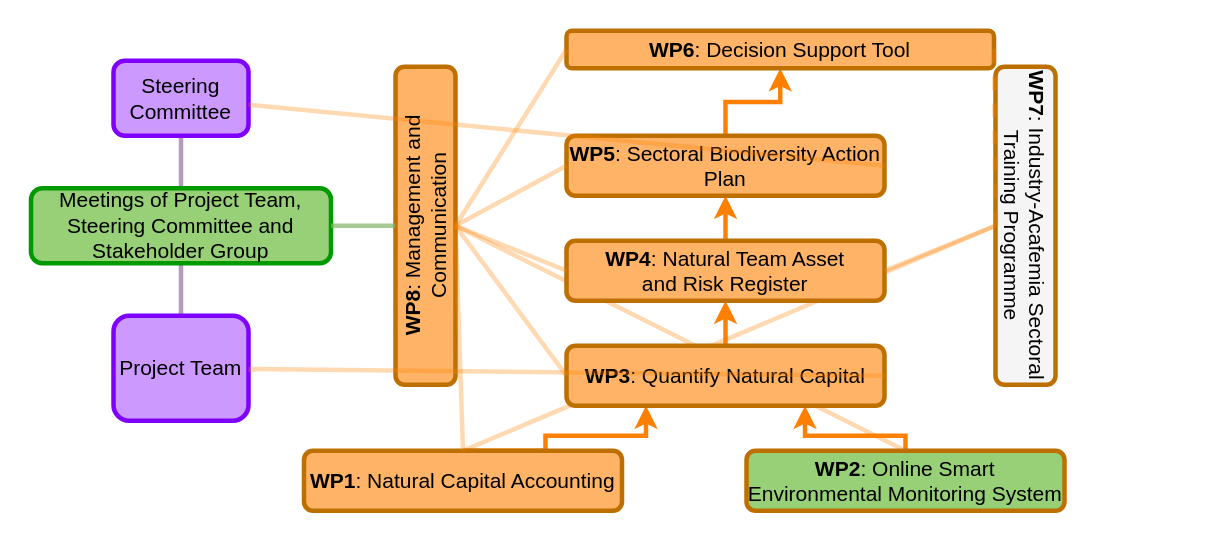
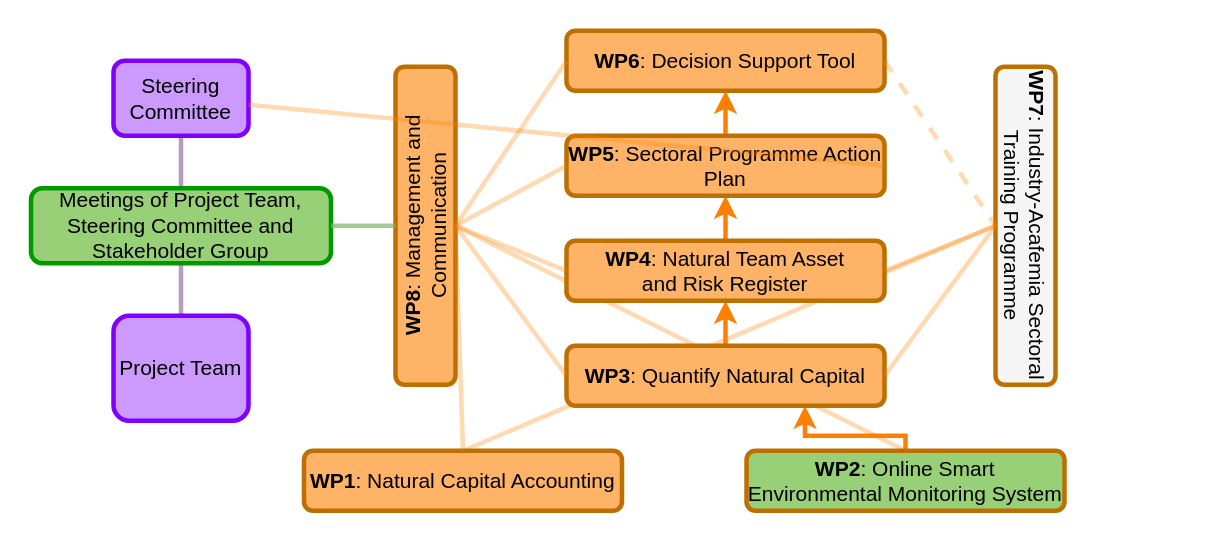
- <mxCell id="15" value="&lt;b&gt;WP6&lt;/b&gt;: Decision Support Tool" style="rounded=1;whiteSpace=wrap;html=1;fillColor=#FFB366;strokeColor=#BD7000;fontColor=#000000;strokeWidth=3;fontFamily=Helvetica;fontSize=14;" vertex="1" parent="1"><mxGeometry x="377" y="20" width="285" height="25" as="geometry" /></mxCell>
+ <mxCell id="15" value="&lt;b&gt;WP6&lt;/b&gt;: Decision Support Tool" style="rounded=1;whiteSpace=wrap;html=1;fillColor=#FFB366;strokeColor=#BD7000;fontColor=#000000;strokeWidth=3;fontFamily=Helvetica;fontSize=14;" vertex="1" parent="1"><mxGeometry x="377" y="20" width="212" height="40" as="geometry" /></mxCell>
- <mxCell id="14" value="&lt;b&gt;WP5&lt;/b&gt;: Sectoral Biodiversity Action Plan" style="rounded=1;whiteSpace=wrap;html=1;fillColor=#FFB366;strokeColor=#BD7000;fontColor=#000000;strokeWidth=3;fontFamily=Helvetica;fontSize=14;" vertex="1" parent="1"><mxGeometry x="377" y="90" width="212" height="40" as="geometry" /></mxCell>
+ <mxCell id="14" value="&lt;b&gt;WP5&lt;/b&gt;: Sectoral Programme Action Plan" style="rounded=1;whiteSpace=wrap;html=1;fillColor=#FFB366;strokeColor=#BD7000;fontColor=#000000;strokeWidth=3;fontFamily=Helvetica;fontSize=14;" vertex="1" parent="1"><mxGeometry x="377" y="90" width="212" height="40" as="geometry" /></mxCell>
- <mxCell id="21" value="" style="endArrow=none;html=1;rounded=0;exitX=1;exitY=0.5;exitDx=0;exitDy=0;strokeColor=#FF8000;strokeWidth=3;opacity=30;fontFamily=Helvetica;fontSize=14;" edge="1" parent="1" source="10" target="20"><mxGeometry width="50" height="50" relative="1" as="geometry"><mxPoint x="607" y="310" as="sourcePoint" /><mxPoint x="667" y="160" as="targetPoint" /></mxGeometry></mxCell>
+ <mxCell id="21" value="" style="endArrow=none;html=1;rounded=0;exitX=1;exitY=0.5;exitDx=0;exitDy=0;entryX=0.5;entryY=1;entryDx=0;entryDy=0;strokeColor=#FF8000;strokeWidth=3;opacity=30;fontFamily=Helvetica;fontSize=14;" edge="1" parent="1" source="10" target="16"><mxGeometry width="50" height="50" relative="1" as="geometry"><mxPoint x="607" y="310" as="sourcePoint" /><mxPoint x="667" y="160" as="targetPoint" /></mxGeometry></mxCell>
- <mxCell id="5" value="" style="edgeStyle=orthogonalEdgeStyle;rounded=0;orthogonalLoop=1;jettySize=auto;html=1;entryX=0.25;entryY=1;entryDx=0;entryDy=0;fillColor=#fff2cc;strokeColor=#FF8000;strokeWidth=3;fontFamily=Helvetica;fontSize=14;exitX=0.5;exitY=0;exitDx=0;exitDy=0;" edge="1" parent="1" source="6" target="10"><mxGeometry relative="1" as="geometry"><Array as="points"><mxPoint x="363" y="290" /><mxPoint x="430" y="290" /></Array></mxGeometry></mxCell>
